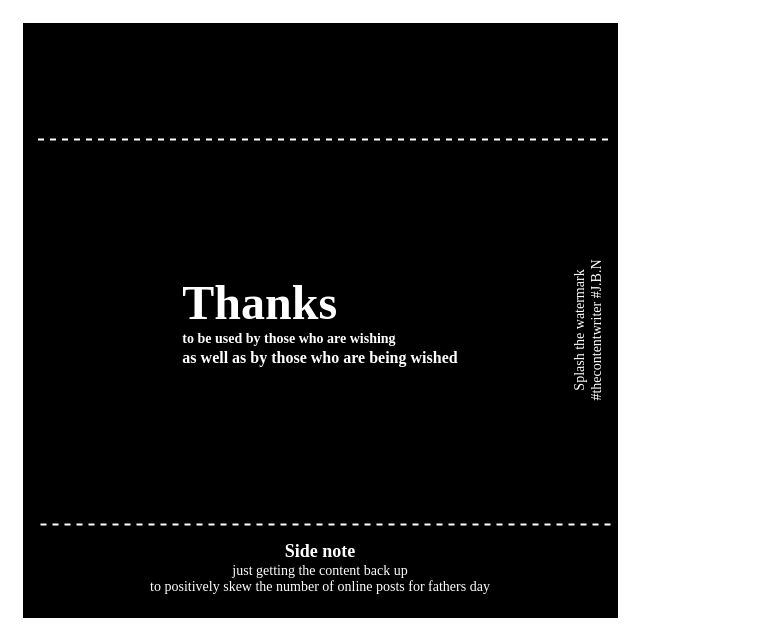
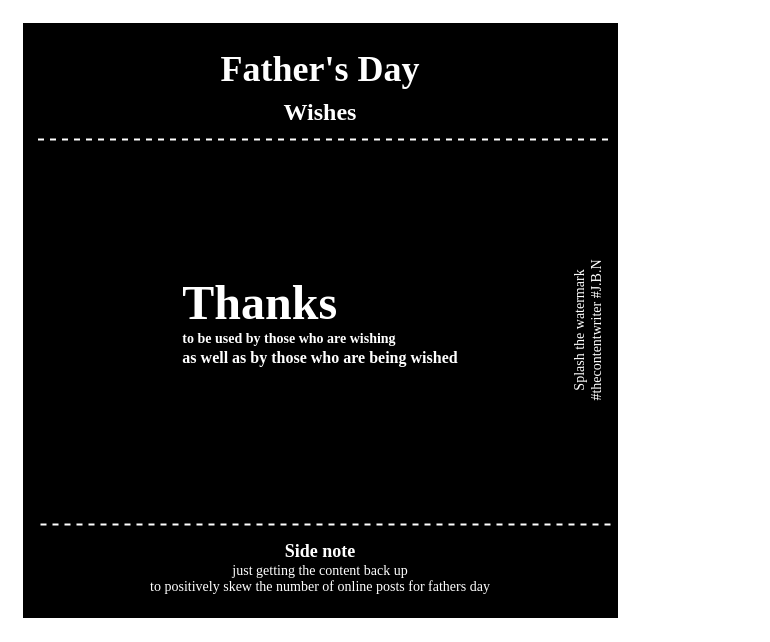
+ <mxCell id="3" value="&lt;font&gt;&lt;font color=&quot;#ffffff&quot; style=&quot;font-size: 36px;&quot;&gt;&lt;b style=&quot;&quot;&gt;Father's Day&lt;/b&gt;&lt;/font&gt;&lt;br&gt;&lt;/font&gt;" style="text;html=1;strokeColor=none;fillColor=none;align=center;verticalAlign=middle;whiteSpace=wrap;rounded=0;fontFamily=xkcd;" parent="1" vertex="1"><mxGeometry x="35" y="58" width="570" height="22" as="geometry" /></mxCell>
+ <mxCell id="4" value="&lt;font&gt;&lt;font color=&quot;#ffffff&quot; style=&quot;font-size: 24px;&quot;&gt;&lt;b style=&quot;&quot;&gt;Wishes&lt;/b&gt;&lt;/font&gt;&lt;br&gt;&lt;/font&gt;" style="text;html=1;strokeColor=none;fillColor=none;align=center;verticalAlign=middle;whiteSpace=wrap;rounded=0;fontFamily=xkcd;" parent="1" vertex="1"><mxGeometry x="20" y="102" width="600" height="20" as="geometry" /></mxCell>
